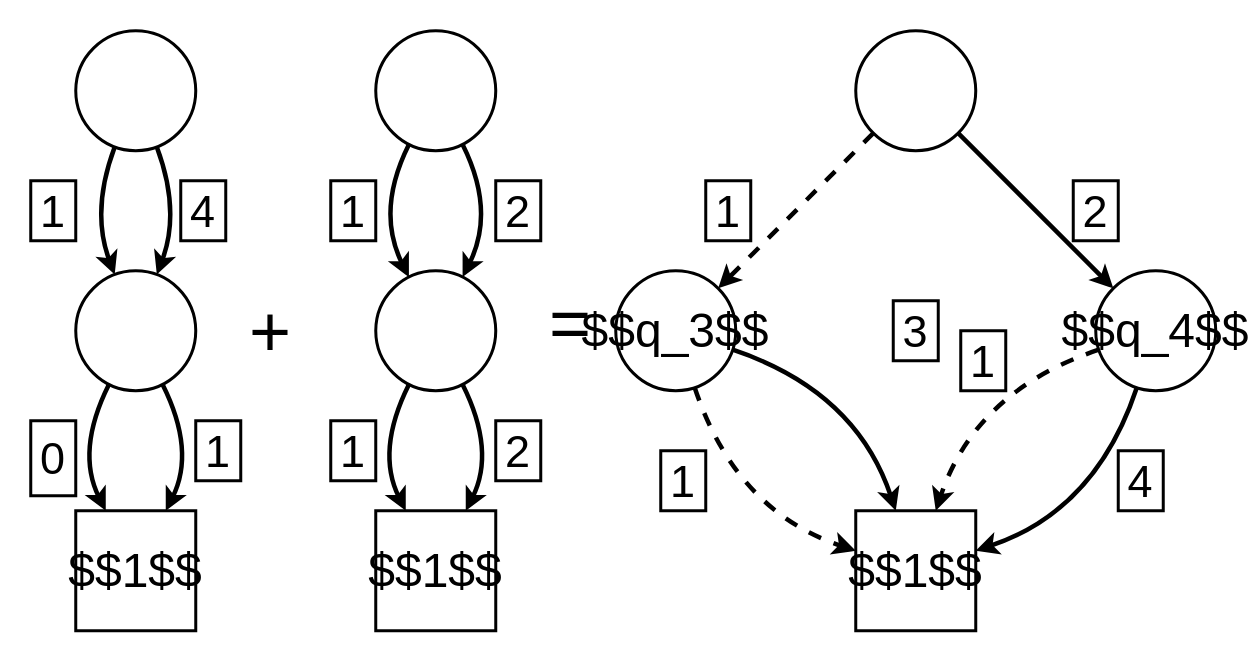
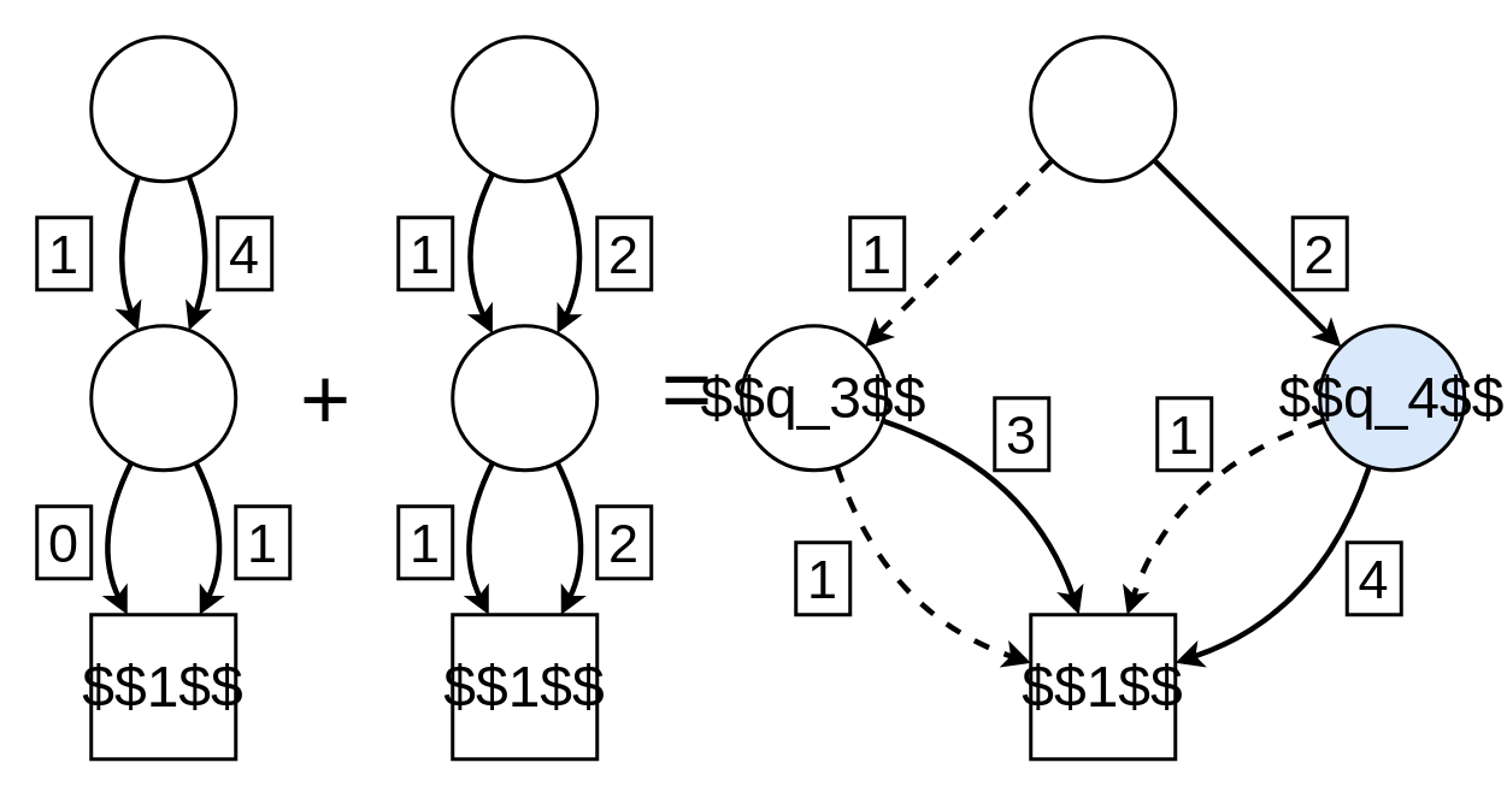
- <mxCell id="40" value="&lt;span style=&quot;font-size: 30px;&quot;&gt;3&lt;/span&gt;" style="rounded=0;whiteSpace=wrap;html=1;strokeWidth=2;fontSize=12;" vertex="1" parent="1"><mxGeometry x="595" y="200" width="30" height="40" as="geometry" /></mxCell>
+ <mxCell id="40" value="&lt;span style=&quot;font-size: 30px;&quot;&gt;3&lt;/span&gt;" style="rounded=0;whiteSpace=wrap;html=1;strokeWidth=2;fontSize=12;" vertex="1" parent="1"><mxGeometry x="550" y="220" width="30" height="40" as="geometry" /></mxCell>
- <mxCell id="10" value="$$q_4$$" style="ellipse;whiteSpace=wrap;html=1;aspect=fixed;strokeWidth=2;fontSize=32;" parent="1" vertex="1"><mxGeometry x="730" y="180" width="80" height="80" as="geometry" /></mxCell>
+ <mxCell id="10" value="$$q_4$$" style="ellipse;whiteSpace=wrap;html=1;aspect=fixed;strokeWidth=2;fontSize=32;fillColor=#dae8fc;" parent="1" vertex="1"><mxGeometry x="730" y="180" width="80" height="80" as="geometry" /></mxCell>
- <mxCell id="29" value="&lt;span style=&quot;font-size: 30px;&quot;&gt;0&lt;/span&gt;" style="rounded=0;whiteSpace=wrap;html=1;strokeWidth=2;fontSize=12;" vertex="1" parent="1"><mxGeometry x="20" y="280" width="30" height="50" as="geometry" /></mxCell>
+ <mxCell id="29" value="&lt;span style=&quot;font-size: 30px;&quot;&gt;0&lt;/span&gt;" style="rounded=0;whiteSpace=wrap;html=1;strokeWidth=2;fontSize=12;" vertex="1" parent="1"><mxGeometry x="20" y="280" width="30" height="40" as="geometry" /></mxCell>
